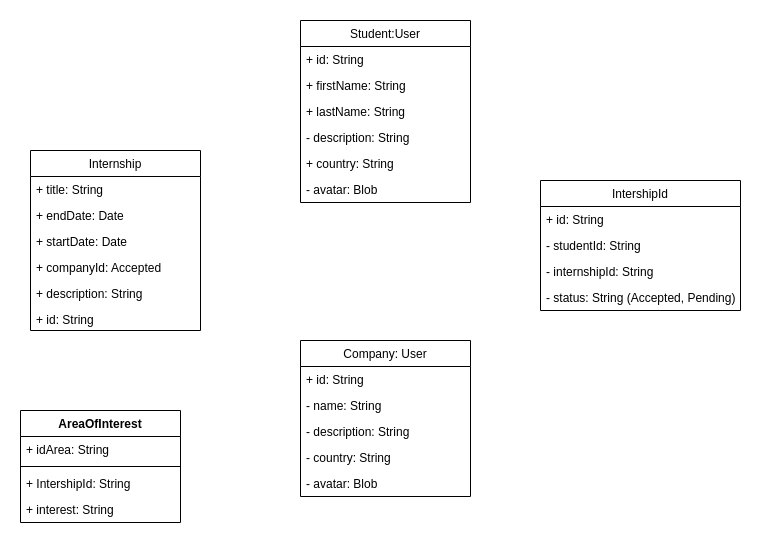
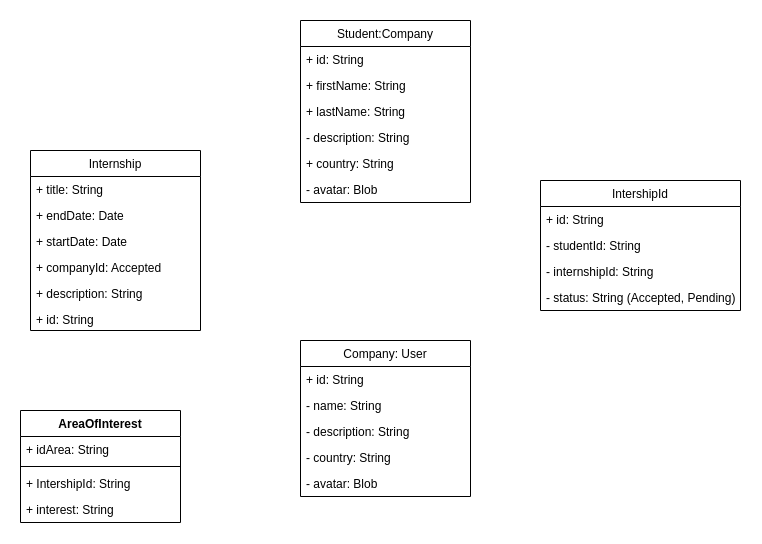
- <mxCell id="8" value="Student:User" style="swimlane;fontStyle=0;childLayout=stackLayout;horizontal=1;startSize=26;fillColor=none;horizontalStack=0;resizeParent=1;resizeParentMax=0;resizeLast=0;collapsible=1;marginBottom=0;" vertex="1" parent="1"><mxGeometry x="300" y="20" width="170" height="182" as="geometry" /></mxCell>
+ <mxCell id="8" value="Student:Company" style="swimlane;fontStyle=0;childLayout=stackLayout;horizontal=1;startSize=26;fillColor=none;horizontalStack=0;resizeParent=1;resizeParentMax=0;resizeLast=0;collapsible=1;marginBottom=0;" vertex="1" parent="1"><mxGeometry x="300" y="20" width="170" height="182" as="geometry" /></mxCell>
